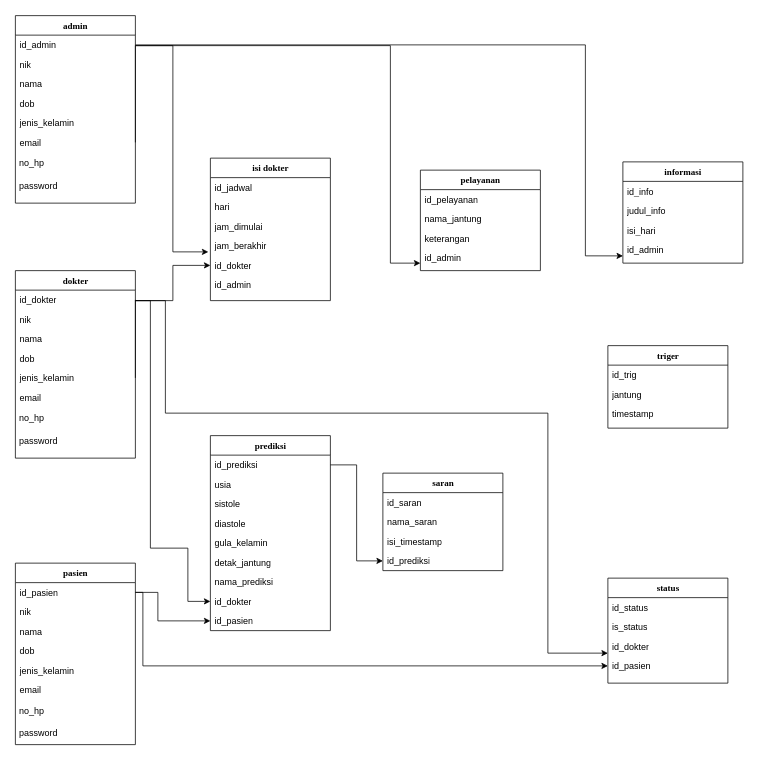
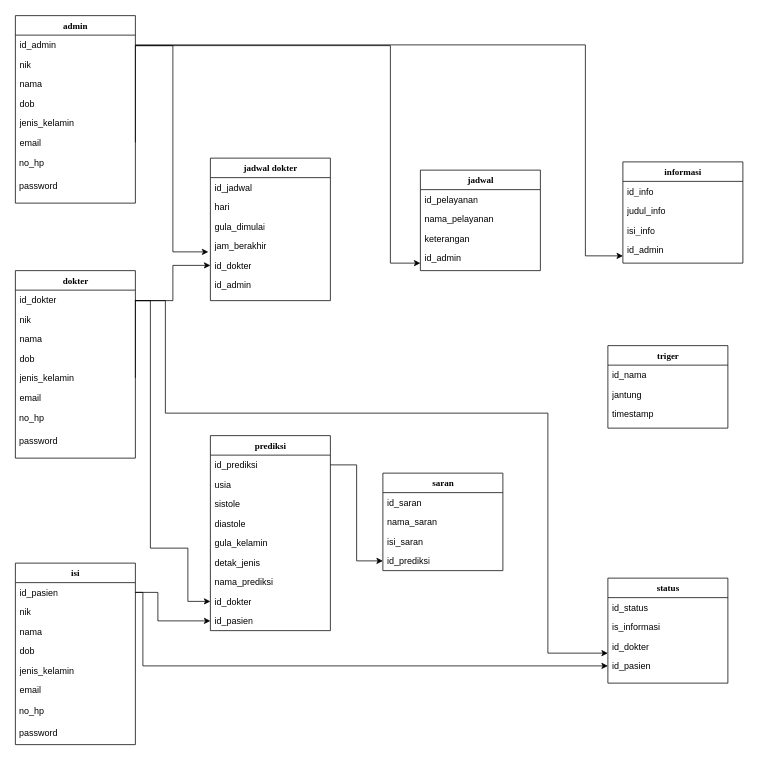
- <mxCell id="21" value="isi dokter" style="swimlane;html=1;fontStyle=1;align=center;verticalAlign=top;childLayout=stackLayout;horizontal=1;startSize=26;horizontalStack=0;resizeParent=1;resizeLast=0;collapsible=1;marginBottom=0;swimlaneFillColor=#ffffff;rounded=0;shadow=0;comic=0;labelBackgroundColor=none;strokeWidth=1;fillColor=none;fontFamily=Verdana;fontSize=12" parent="1" vertex="1"><mxGeometry x="280" y="210" width="160" height="190" as="geometry" /></mxCell>
+ <mxCell id="21" value="jadwal dokter" style="swimlane;html=1;fontStyle=1;align=center;verticalAlign=top;childLayout=stackLayout;horizontal=1;startSize=26;horizontalStack=0;resizeParent=1;resizeLast=0;collapsible=1;marginBottom=0;swimlaneFillColor=#ffffff;rounded=0;shadow=0;comic=0;labelBackgroundColor=none;strokeWidth=1;fillColor=none;fontFamily=Verdana;fontSize=12" parent="1" vertex="1"><mxGeometry x="280" y="210" width="160" height="190" as="geometry" /></mxCell>
- <mxCell id="11" value="pelayanan" style="swimlane;html=1;fontStyle=1;align=center;verticalAlign=top;childLayout=stackLayout;horizontal=1;startSize=26;horizontalStack=0;resizeParent=1;resizeLast=0;collapsible=1;marginBottom=0;swimlaneFillColor=#ffffff;rounded=0;shadow=0;comic=0;labelBackgroundColor=none;strokeWidth=1;fillColor=none;fontFamily=Verdana;fontSize=12" parent="1" vertex="1"><mxGeometry x="560" y="226" width="160" height="134" as="geometry" /></mxCell>
+ <mxCell id="11" value="jadwal" style="swimlane;html=1;fontStyle=1;align=center;verticalAlign=top;childLayout=stackLayout;horizontal=1;startSize=26;horizontalStack=0;resizeParent=1;resizeLast=0;collapsible=1;marginBottom=0;swimlaneFillColor=#ffffff;rounded=0;shadow=0;comic=0;labelBackgroundColor=none;strokeWidth=1;fillColor=none;fontFamily=Verdana;fontSize=12" parent="1" vertex="1"><mxGeometry x="560" y="226" width="160" height="134" as="geometry" /></mxCell>
- <mxCell id="13" value="nama_jantung" style="text;html=1;strokeColor=none;fillColor=none;align=left;verticalAlign=top;spacingLeft=4;spacingRight=4;whiteSpace=wrap;overflow=hidden;rotatable=0;points=[[0,0.5],[1,0.5]];portConstraint=eastwest;" parent="11" vertex="1"><mxGeometry y="52" width="160" height="26" as="geometry" /></mxCell>
+ <mxCell id="13" value="nama_pelayanan" style="text;html=1;strokeColor=none;fillColor=none;align=left;verticalAlign=top;spacingLeft=4;spacingRight=4;whiteSpace=wrap;overflow=hidden;rotatable=0;points=[[0,0.5],[1,0.5]];portConstraint=eastwest;" parent="11" vertex="1"><mxGeometry y="52" width="160" height="26" as="geometry" /></mxCell>
- <mxCell id="24" value="jam_dimulai" style="text;html=1;strokeColor=none;fillColor=none;align=left;verticalAlign=top;spacingLeft=4;spacingRight=4;whiteSpace=wrap;overflow=hidden;rotatable=0;points=[[0,0.5],[1,0.5]];portConstraint=eastwest;" parent="21" vertex="1"><mxGeometry y="78" width="160" height="26" as="geometry" /></mxCell>
+ <mxCell id="24" value="gula_dimulai" style="text;html=1;strokeColor=none;fillColor=none;align=left;verticalAlign=top;spacingLeft=4;spacingRight=4;whiteSpace=wrap;overflow=hidden;rotatable=0;points=[[0,0.5],[1,0.5]];portConstraint=eastwest;" parent="21" vertex="1"><mxGeometry y="78" width="160" height="26" as="geometry" /></mxCell>
- <mxCell id="19" value="isi_hari" style="text;html=1;strokeColor=none;fillColor=none;align=left;verticalAlign=top;spacingLeft=4;spacingRight=4;whiteSpace=wrap;overflow=hidden;rotatable=0;points=[[0,0.5],[1,0.5]];portConstraint=eastwest;" parent="16" vertex="1"><mxGeometry y="78" width="160" height="26" as="geometry" /></mxCell>
+ <mxCell id="19" value="isi_info" style="text;html=1;strokeColor=none;fillColor=none;align=left;verticalAlign=top;spacingLeft=4;spacingRight=4;whiteSpace=wrap;overflow=hidden;rotatable=0;points=[[0,0.5],[1,0.5]];portConstraint=eastwest;" parent="16" vertex="1"><mxGeometry y="78" width="160" height="26" as="geometry" /></mxCell>
- <mxCell id="44" value="id_trig" style="text;html=1;strokeColor=none;fillColor=none;align=left;verticalAlign=top;spacingLeft=4;spacingRight=4;whiteSpace=wrap;overflow=hidden;rotatable=0;points=[[0,0.5],[1,0.5]];portConstraint=eastwest;" vertex="1" parent="43"><mxGeometry y="26" width="160" height="26" as="geometry" /></mxCell>
+ <mxCell id="44" value="id_nama" style="text;html=1;strokeColor=none;fillColor=none;align=left;verticalAlign=top;spacingLeft=4;spacingRight=4;whiteSpace=wrap;overflow=hidden;rotatable=0;points=[[0,0.5],[1,0.5]];portConstraint=eastwest;" vertex="1" parent="43"><mxGeometry y="26" width="160" height="26" as="geometry" /></mxCell>
- <mxCell id="41" value="isi_timestamp" style="text;html=1;strokeColor=none;fillColor=none;align=left;verticalAlign=top;spacingLeft=4;spacingRight=4;whiteSpace=wrap;overflow=hidden;rotatable=0;points=[[0,0.5],[1,0.5]];portConstraint=eastwest;" vertex="1" parent="38"><mxGeometry y="78" width="160" height="26" as="geometry" /></mxCell>
+ <mxCell id="41" value="isi_saran" style="text;html=1;strokeColor=none;fillColor=none;align=left;verticalAlign=top;spacingLeft=4;spacingRight=4;whiteSpace=wrap;overflow=hidden;rotatable=0;points=[[0,0.5],[1,0.5]];portConstraint=eastwest;" vertex="1" parent="38"><mxGeometry y="78" width="160" height="26" as="geometry" /></mxCell>
- <mxCell id="34" value="detak_jantung" style="text;html=1;strokeColor=none;fillColor=none;align=left;verticalAlign=top;spacingLeft=4;spacingRight=4;whiteSpace=wrap;overflow=hidden;rotatable=0;points=[[0,0.5],[1,0.5]];portConstraint=eastwest;" vertex="1" parent="28"><mxGeometry y="156" width="160" height="26" as="geometry" /></mxCell>
+ <mxCell id="34" value="detak_jenis" style="text;html=1;strokeColor=none;fillColor=none;align=left;verticalAlign=top;spacingLeft=4;spacingRight=4;whiteSpace=wrap;overflow=hidden;rotatable=0;points=[[0,0.5],[1,0.5]];portConstraint=eastwest;" vertex="1" parent="28"><mxGeometry y="156" width="160" height="26" as="geometry" /></mxCell>
- <mxCell id="2" value="pasien" style="swimlane;html=1;fontStyle=1;align=center;verticalAlign=top;childLayout=stackLayout;horizontal=1;startSize=26;horizontalStack=0;resizeParent=1;resizeLast=0;collapsible=1;marginBottom=0;swimlaneFillColor=#ffffff;rounded=0;shadow=0;comic=0;labelBackgroundColor=none;strokeWidth=1;fillColor=none;fontFamily=Verdana;fontSize=12" parent="1" vertex="1"><mxGeometry x="20" y="750" width="160" height="242" as="geometry" /></mxCell>
+ <mxCell id="2" value="isi" style="swimlane;html=1;fontStyle=1;align=center;verticalAlign=top;childLayout=stackLayout;horizontal=1;startSize=26;horizontalStack=0;resizeParent=1;resizeLast=0;collapsible=1;marginBottom=0;swimlaneFillColor=#ffffff;rounded=0;shadow=0;comic=0;labelBackgroundColor=none;strokeWidth=1;fillColor=none;fontFamily=Verdana;fontSize=12" parent="1" vertex="1"><mxGeometry x="20" y="750" width="160" height="242" as="geometry" /></mxCell>
- <mxCell id="49" value="is_status" style="text;html=1;strokeColor=none;fillColor=none;align=left;verticalAlign=top;spacingLeft=4;spacingRight=4;whiteSpace=wrap;overflow=hidden;rotatable=0;points=[[0,0.5],[1,0.5]];portConstraint=eastwest;" vertex="1" parent="47"><mxGeometry y="52" width="160" height="26" as="geometry" /></mxCell>
+ <mxCell id="49" value="is_informasi" style="text;html=1;strokeColor=none;fillColor=none;align=left;verticalAlign=top;spacingLeft=4;spacingRight=4;whiteSpace=wrap;overflow=hidden;rotatable=0;points=[[0,0.5],[1,0.5]];portConstraint=eastwest;" vertex="1" parent="47"><mxGeometry y="52" width="160" height="26" as="geometry" /></mxCell>
